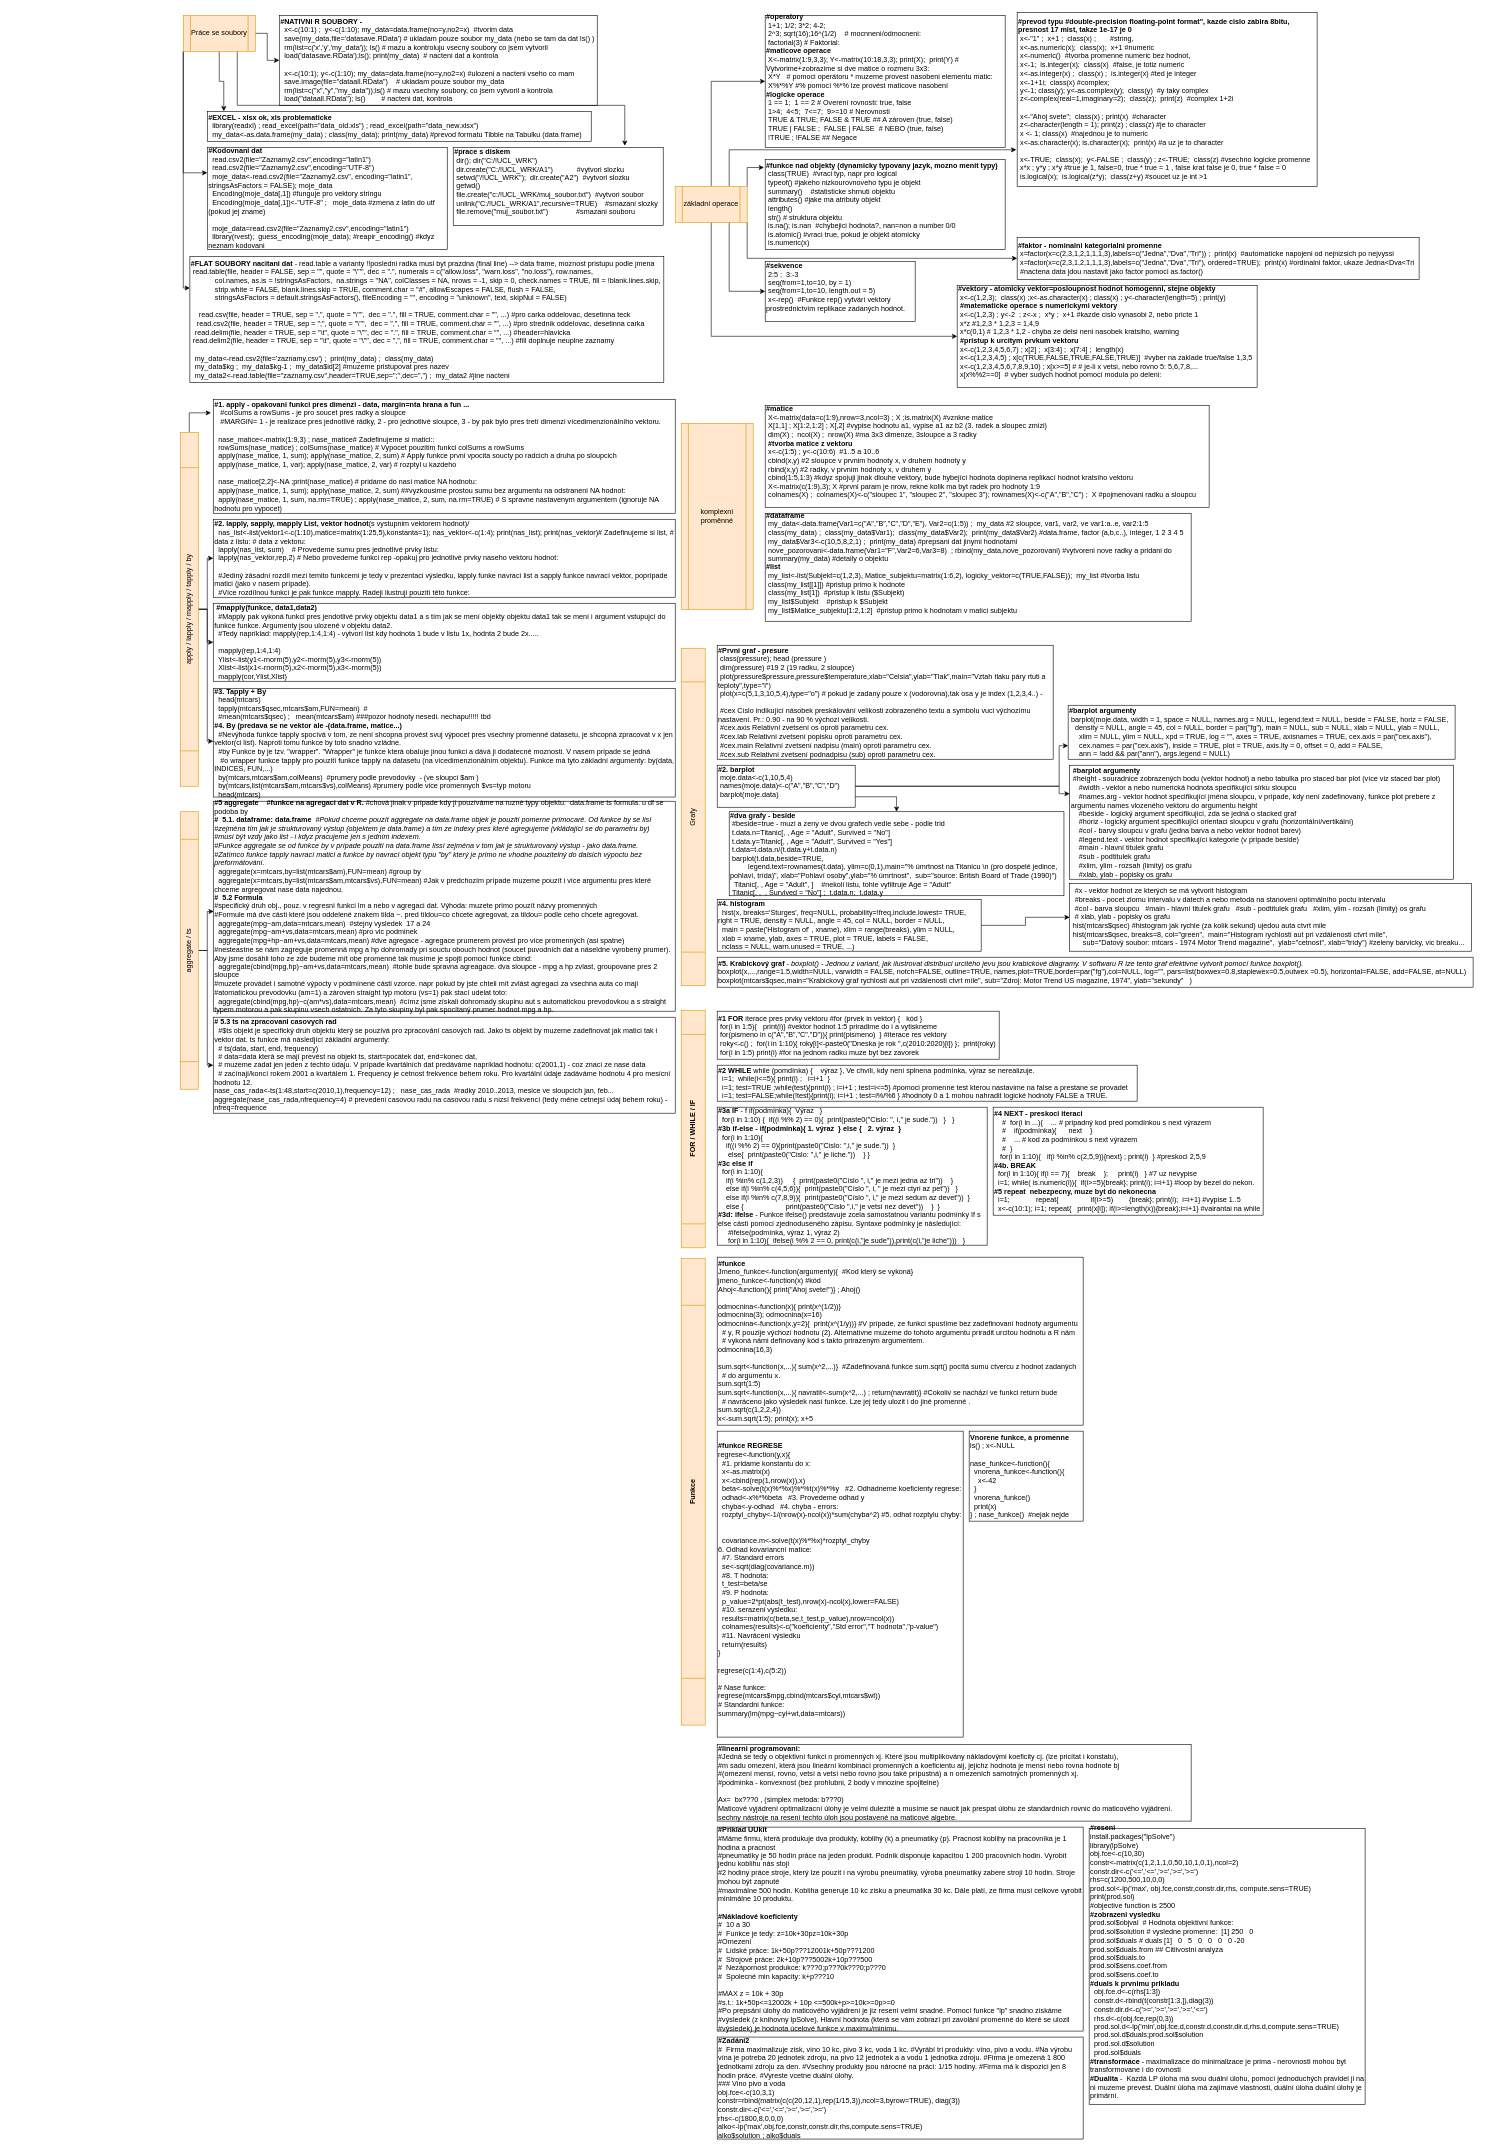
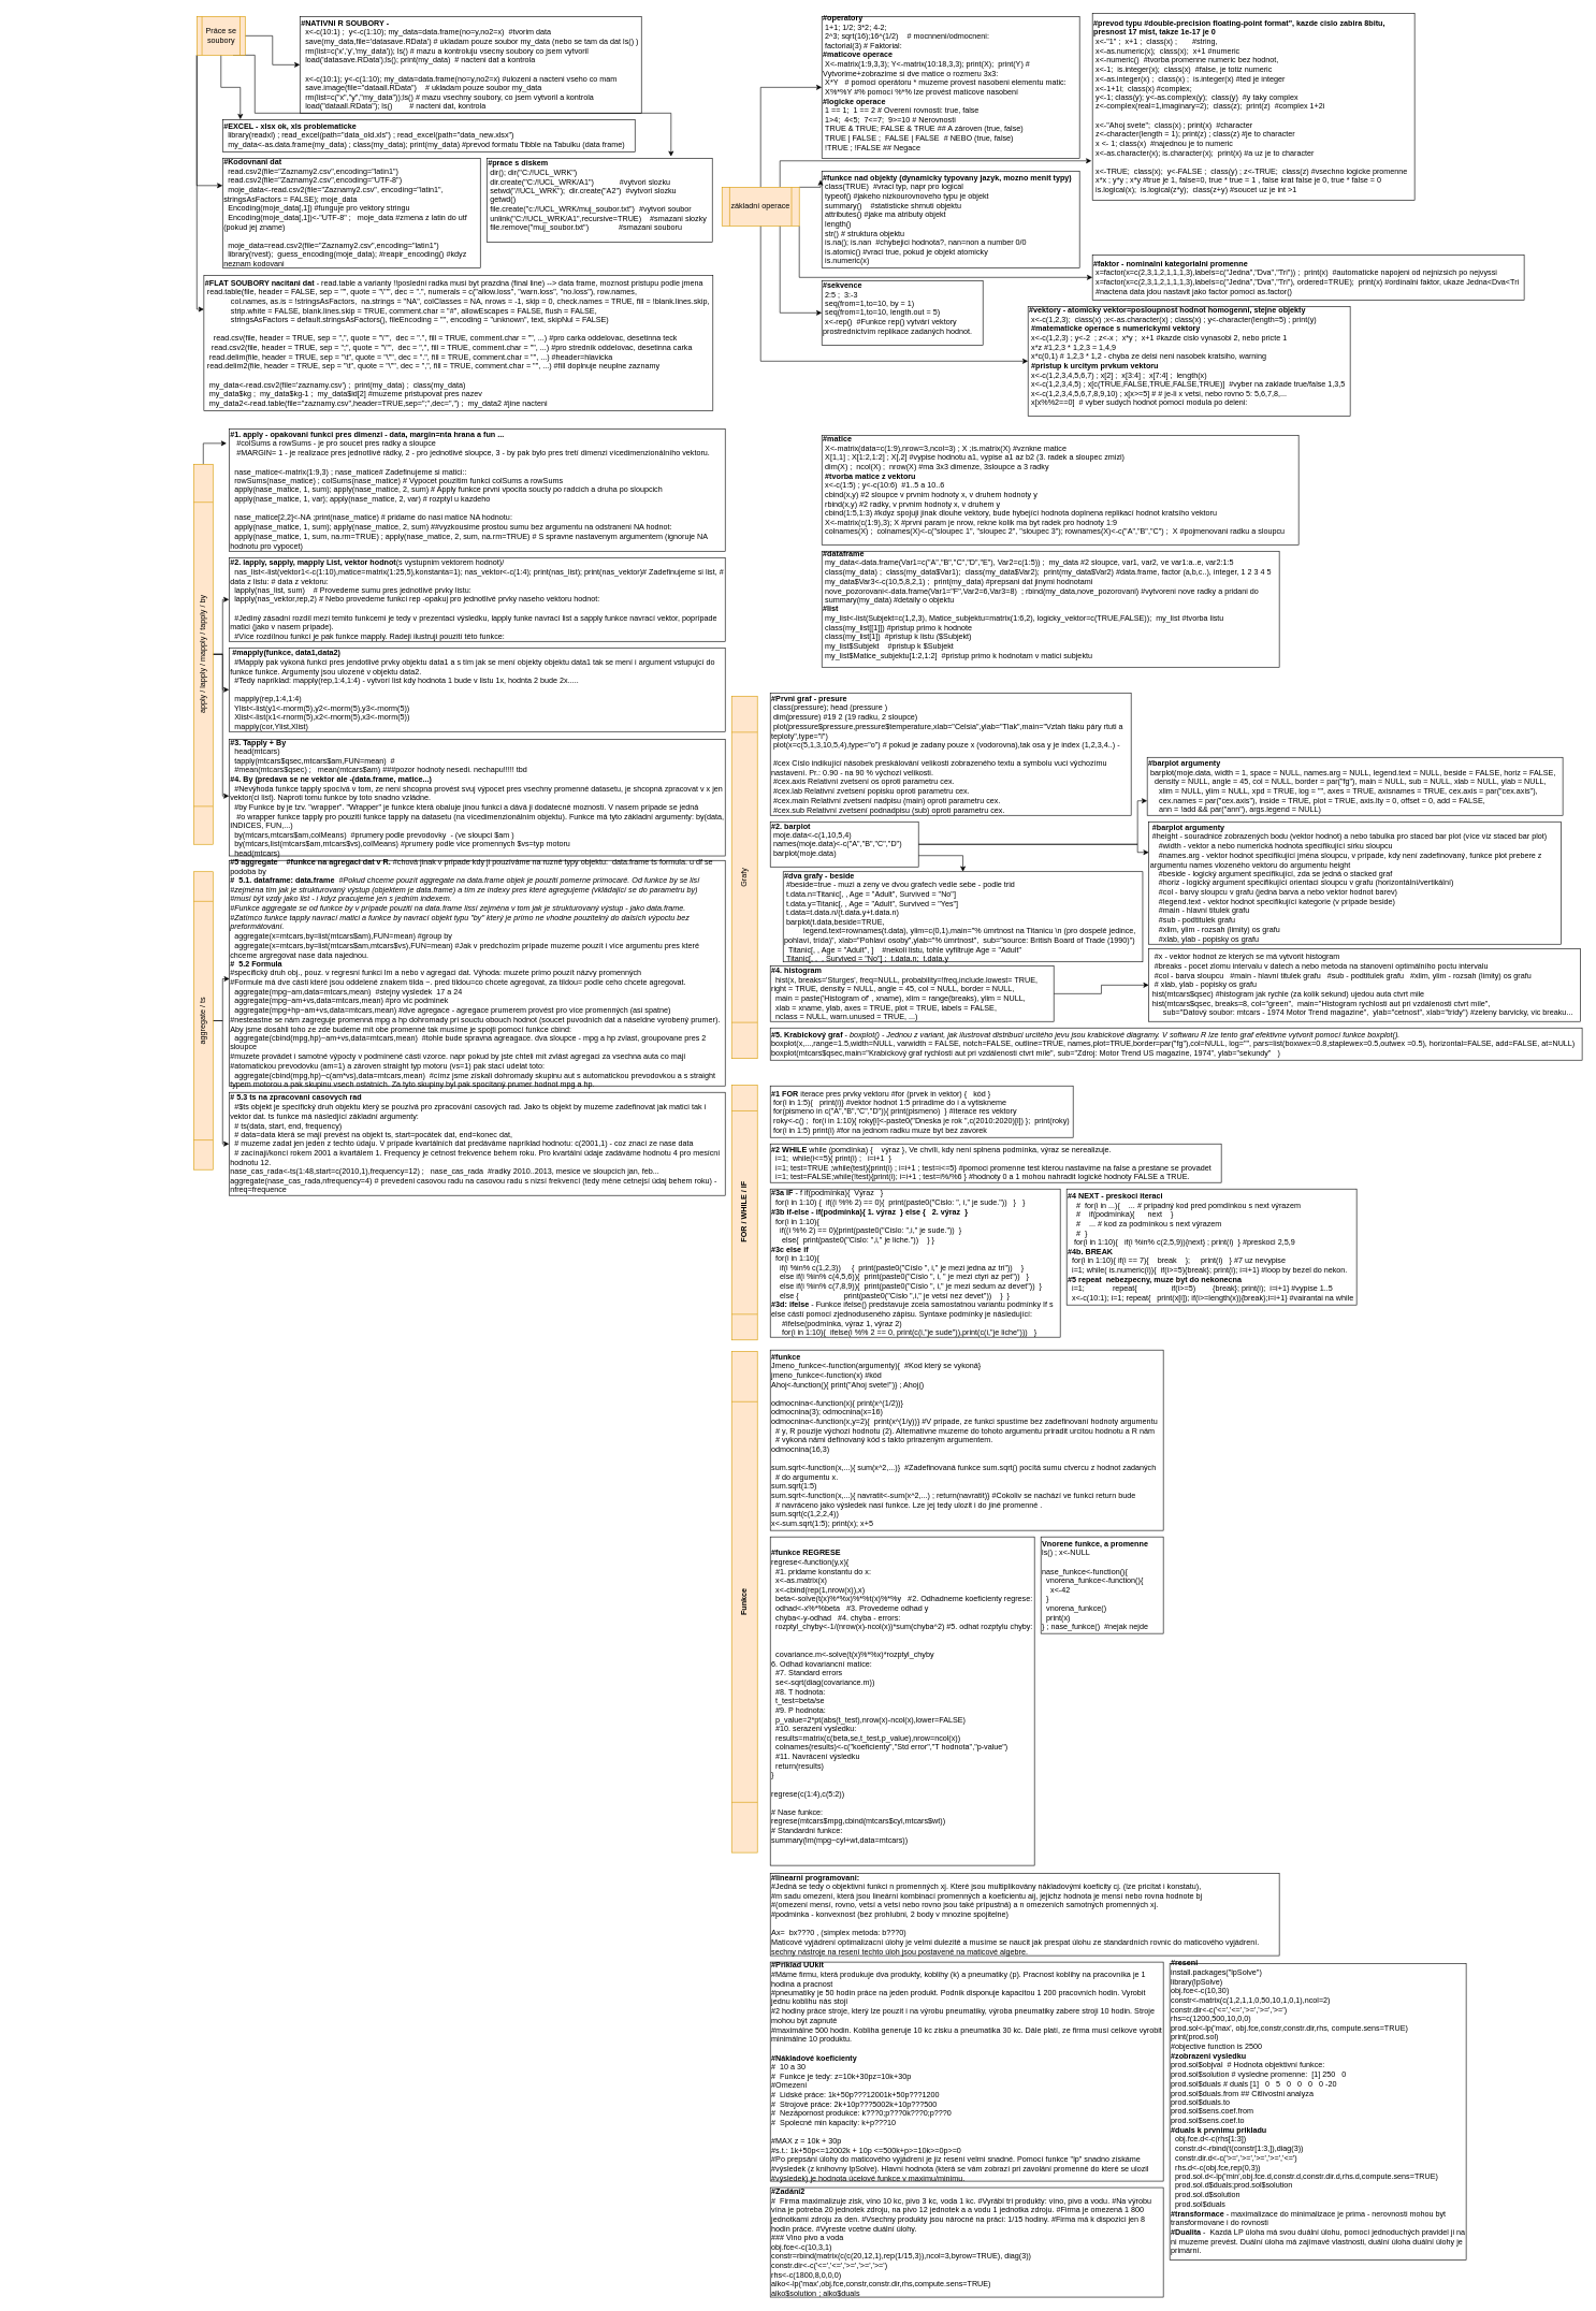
- <mxCell id="20" value="Práce se soubory" style="shape=process;whiteSpace=wrap;html=1;backgroundOutline=1;fillColor=#ffe6cc;strokeColor=#d79b00;" vertex="1" parent="1"><mxGeometry x="305" y="25" width="120" height="60" as="geometry" /></mxCell>
+ <mxCell id="20" value="Práce se soubory" style="shape=process;whiteSpace=wrap;html=1;backgroundOutline=1;fillColor=#ffe6cc;strokeColor=#d79b00;" vertex="1" parent="1"><mxGeometry x="305" y="25" width="75" height="60" as="geometry" /></mxCell>
- <mxCell id="27" value="základní operace" style="shape=process;whiteSpace=wrap;html=1;backgroundOutline=1;fillColor=#ffe6cc;strokeColor=#d79b00;" vertex="1" parent="1"><mxGeometry y="310" width="120" height="60" as="geometry" x="1125" /></mxCell>
+ <mxCell id="27" value="základní operace" style="shape=process;whiteSpace=wrap;html=1;backgroundOutline=1;fillColor=#ffe6cc;strokeColor=#d79b00;" vertex="1" parent="1"><mxGeometry x="1120" y="290" width="120" height="60" as="geometry" /></mxCell>
- <mxCell id="28" value="komplexní proměnné" style="shape=process;whiteSpace=wrap;html=1;backgroundOutline=1;fillColor=#ffe6cc;strokeColor=#d79b00;" vertex="1" parent="1"><mxGeometry x="1135" y="705" width="120" height="310" as="geometry" /></mxCell>
